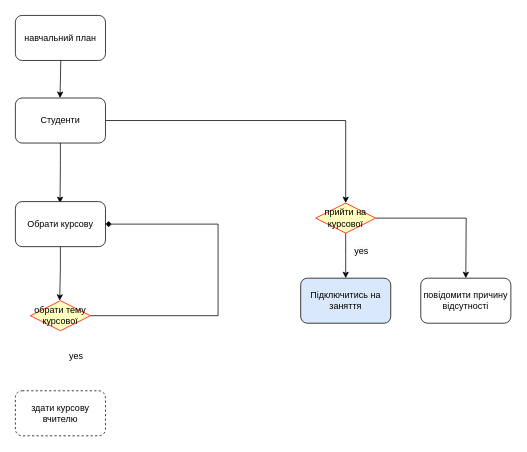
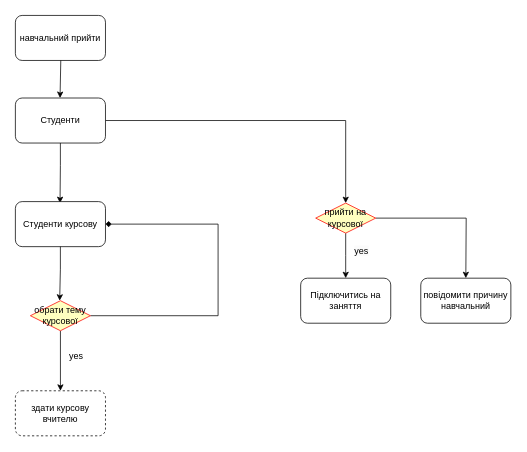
- <mxCell id="2" value="навчальний план" style="rounded=1;whiteSpace=wrap;html=1;" parent="1" vertex="1"><mxGeometry x="20" y="20" width="120" height="60" as="geometry" /></mxCell>
+ <mxCell id="2" value="навчальний прийти" style="rounded=1;whiteSpace=wrap;html=1;" parent="1" vertex="1"><mxGeometry x="20" y="20" width="120" height="60" as="geometry" /></mxCell>
- <mxCell id="10" value="Обрати курсову" style="rounded=1;whiteSpace=wrap;html=1;" parent="1" vertex="1"><mxGeometry x="20" y="268" width="120" height="60" as="geometry" /></mxCell>
+ <mxCell id="10" value="Студенти курсову" style="rounded=1;whiteSpace=wrap;html=1;" parent="1" vertex="1"><mxGeometry x="20" y="268" width="120" height="60" as="geometry" /></mxCell>
- <mxCell id="18" value="Підключитись на заняття" style="rounded=1;whiteSpace=wrap;html=1;fillColor=#dae8fc;" parent="1" vertex="1"><mxGeometry y="370" width="120" height="60" as="geometry" x="400" /></mxCell>
+ <mxCell id="18" value="Підключитись на заняття" style="rounded=1;whiteSpace=wrap;html=1;" parent="1" vertex="1"><mxGeometry y="370" width="120" height="60" as="geometry" x="400" /></mxCell>
- <mxCell id="19" value="повідомити причину відсутності" style="rounded=1;whiteSpace=wrap;html=1;" parent="1" vertex="1"><mxGeometry x="560" y="370" width="120" height="60" as="geometry" /></mxCell>
+ <mxCell id="19" value="повідомити причину навчальний" style="rounded=1;whiteSpace=wrap;html=1;" parent="1" vertex="1"><mxGeometry x="560" y="370" width="120" height="60" as="geometry" /></mxCell>
+ <mxCell id="8" style="edgeStyle=orthogonalEdgeStyle;rounded=0;orthogonalLoop=1;jettySize=auto;html=1;entryX=0.5;entryY=0;entryDx=0;entryDy=0;" parent="1" source="9" target="13" edge="1"><mxGeometry relative="1" as="geometry" /></mxCell>
